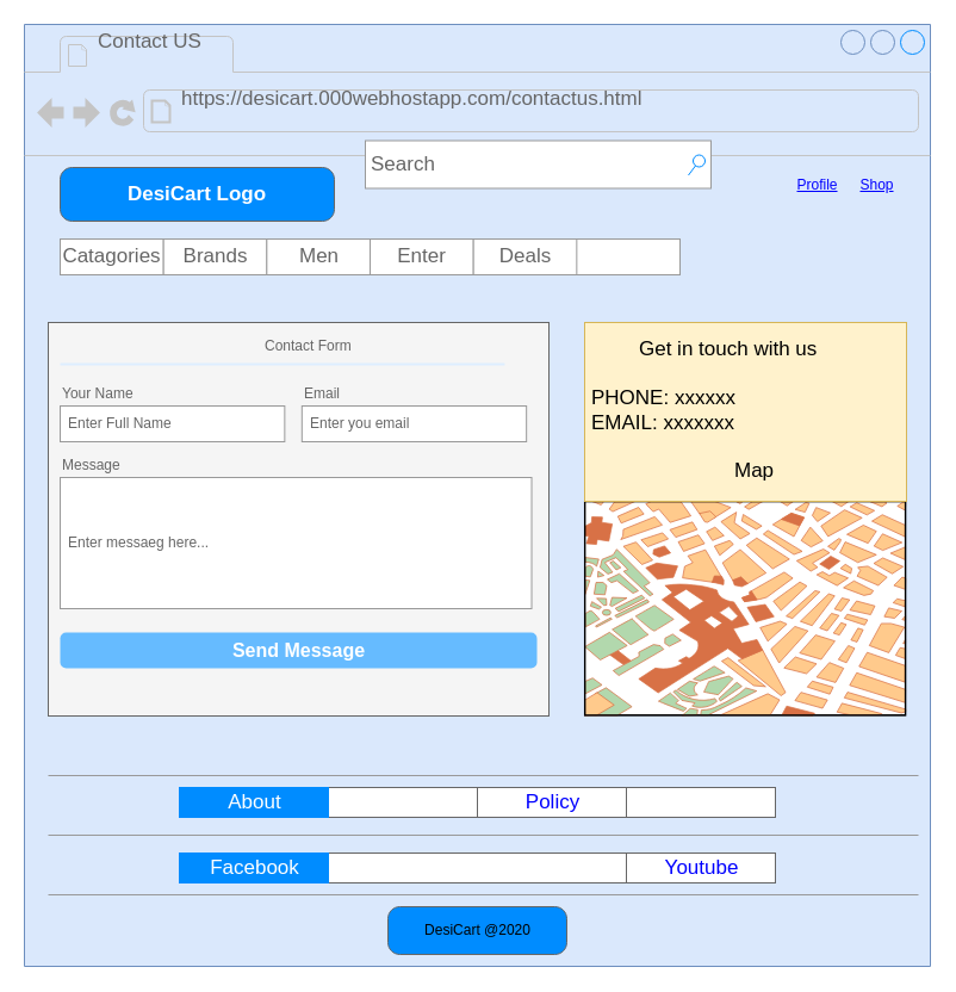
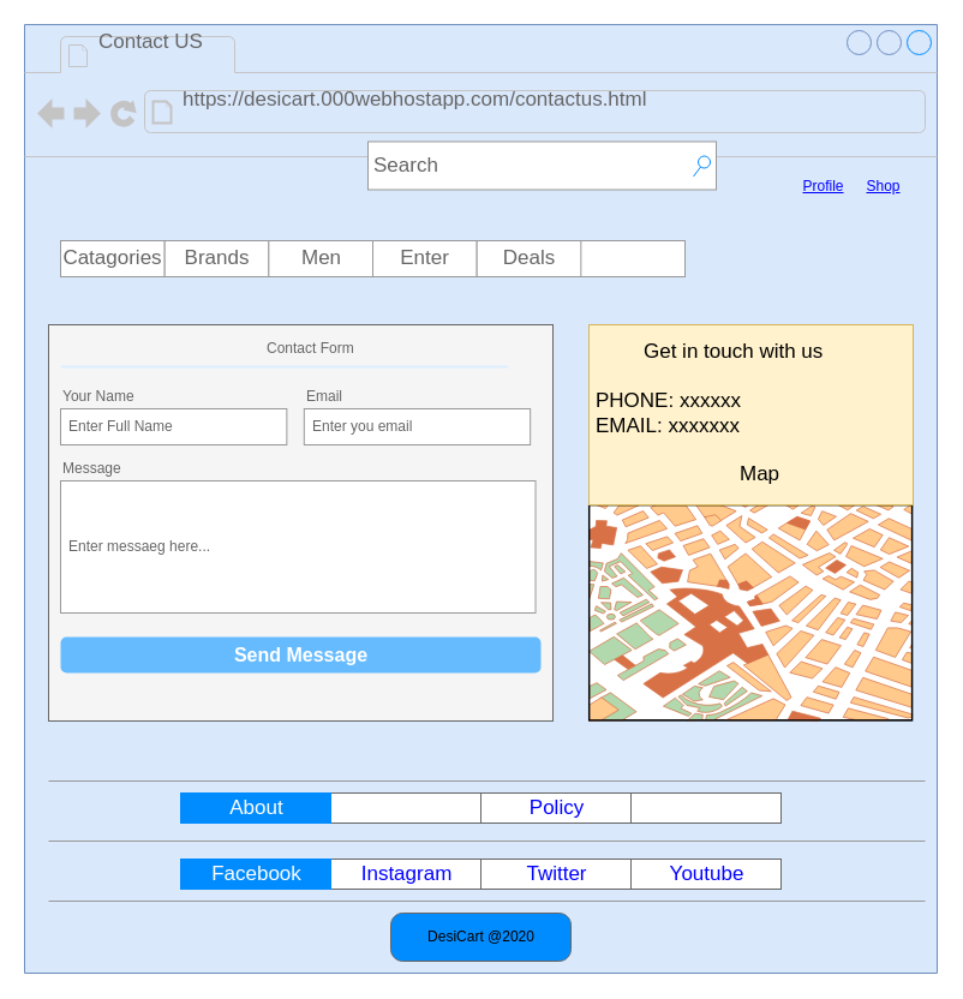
- <mxCell id="5" value="DesiCart Logo" style="strokeWidth=1;shadow=0;dashed=0;align=center;html=1;shape=mxgraph.mockup.buttons.button;strokeColor=#666666;fontColor=#ffffff;mainText=;buttonStyle=round;fontSize=17;fontStyle=1;fillColor=#008cff;whiteSpace=wrap;" parent="2" vertex="1"><mxGeometry x="30" y="120" width="230" height="45" as="geometry" /></mxCell>
+ <mxCell id="32" value="Instagram" style="strokeColor=inherit;fillColor=inherit;gradientColor=inherit;strokeWidth=1;shadow=0;dashed=0;align=center;html=1;shape=mxgraph.mockup.text.rrect;rSize=0;fontSize=17;fontColor=#0000ff;" parent="31" vertex="1"><mxGeometry x="125" width="125" height="25" as="geometry" /></mxCell>
+ <mxCell id="33" value="Twitter" style="strokeColor=inherit;fillColor=inherit;gradientColor=inherit;strokeWidth=1;shadow=0;dashed=0;align=center;html=1;shape=mxgraph.mockup.text.rrect;rSize=0;fontSize=17;fontColor=#0000ff;" parent="31" vertex="1"><mxGeometry x="250" width="125" height="25" as="geometry" /></mxCell>
